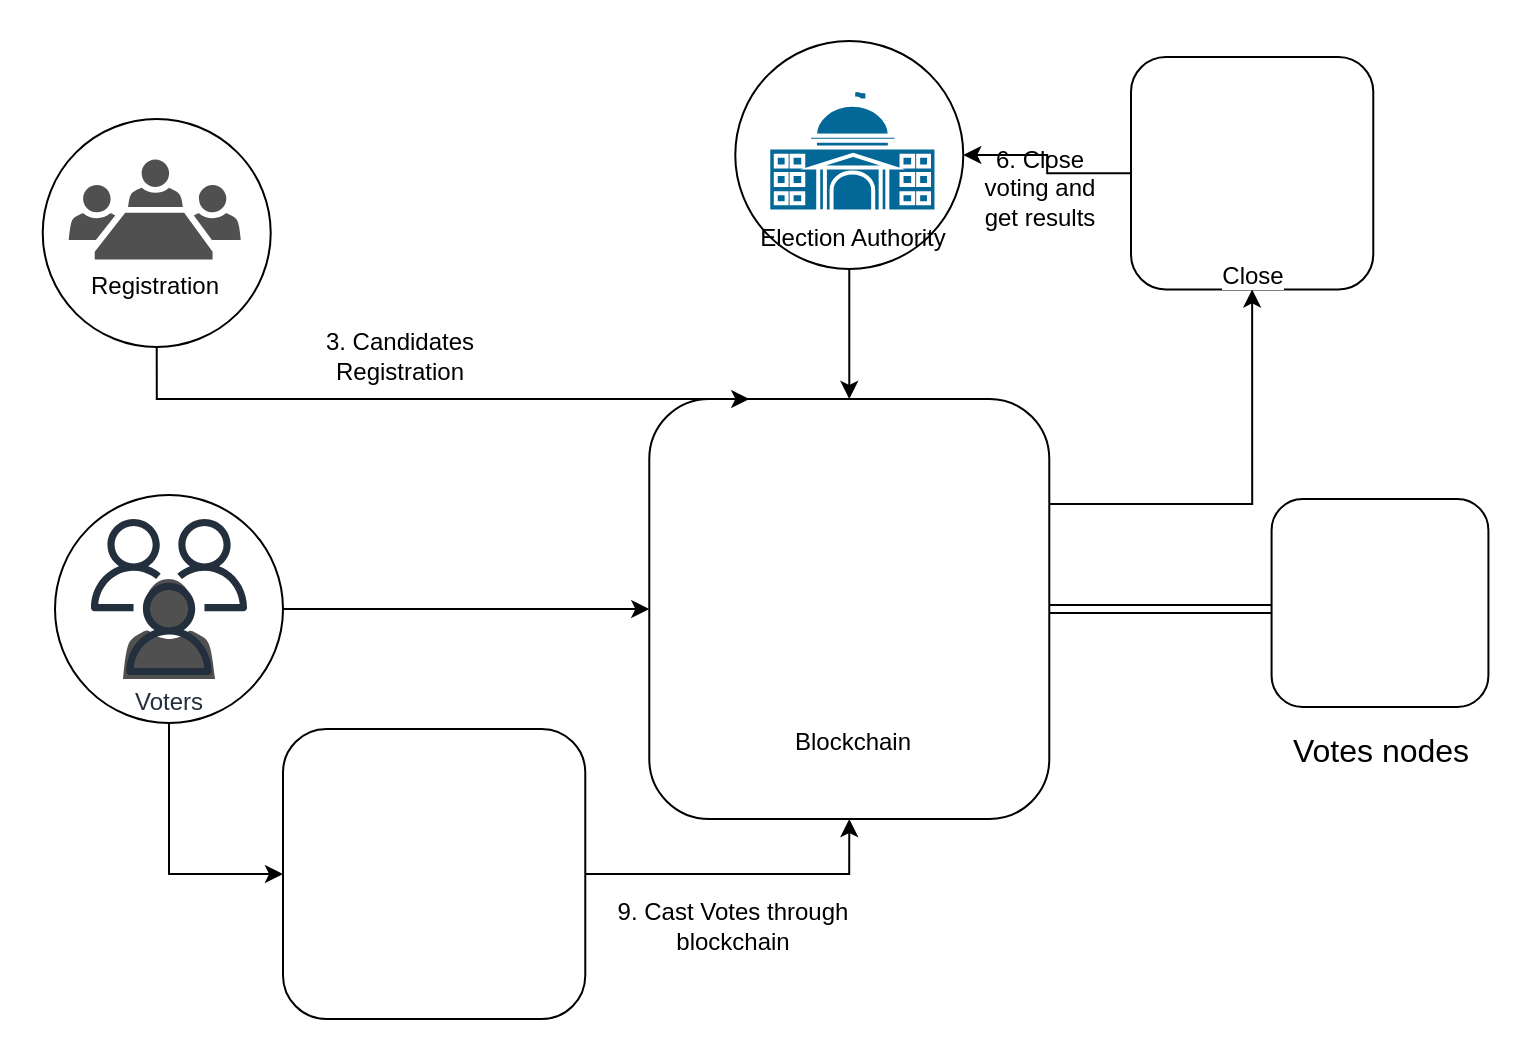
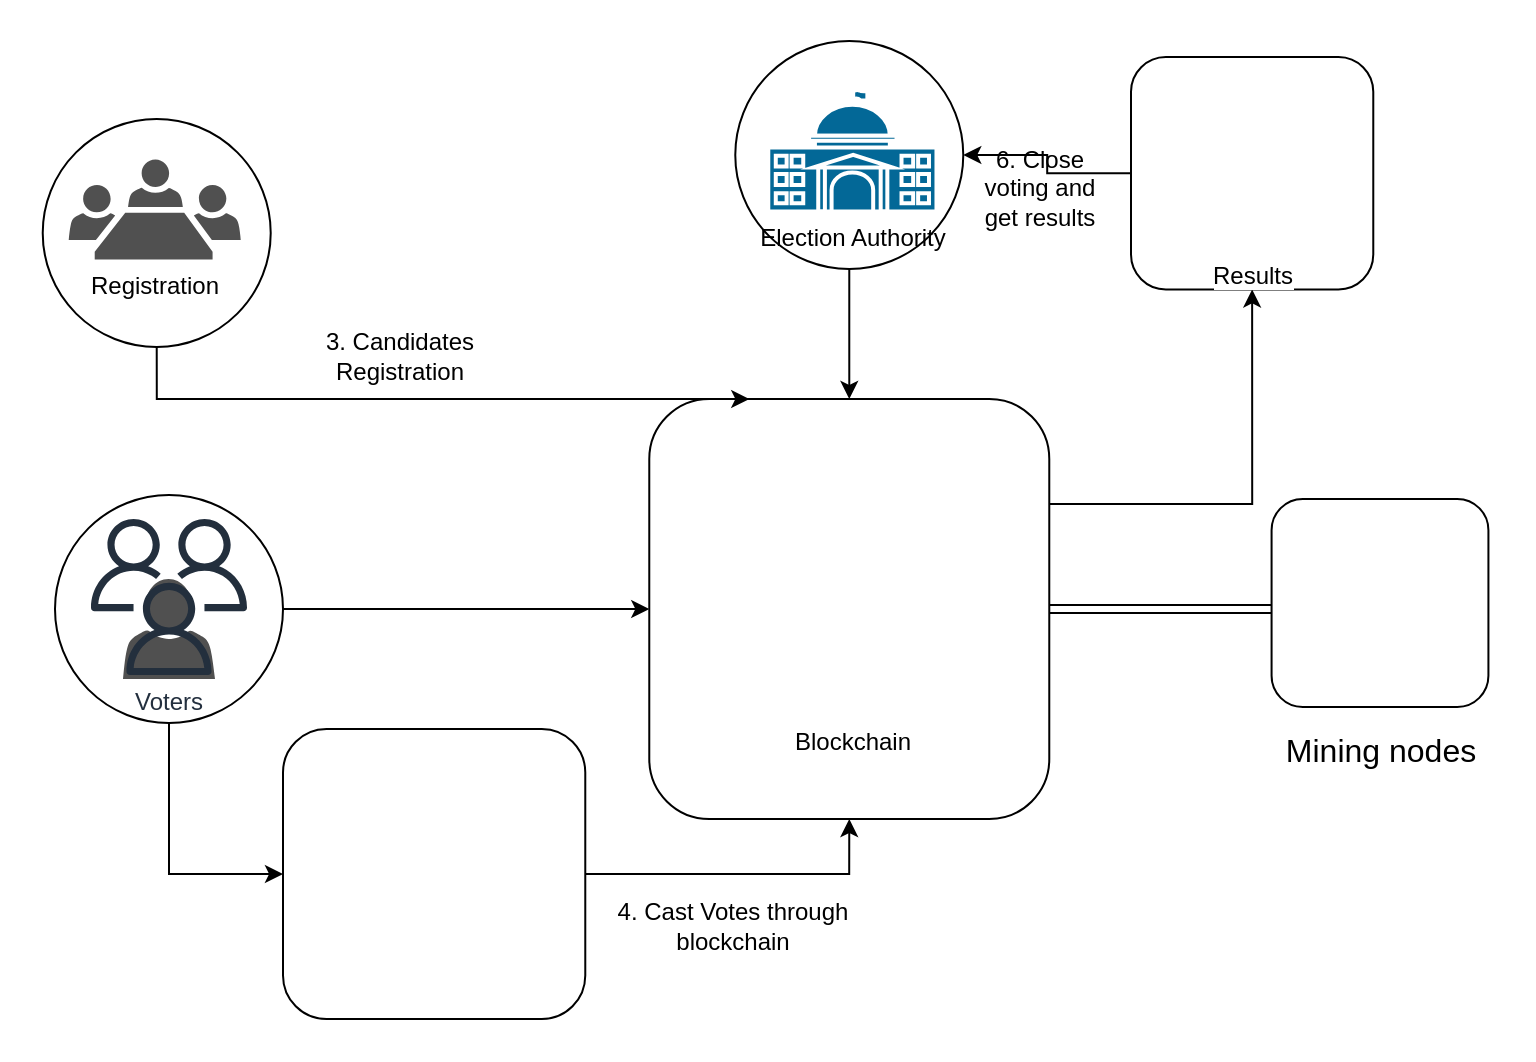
- <mxCell id="27" value="Close" style="shape=image;html=1;verticalAlign=top;verticalLabelPosition=bottom;labelBackgroundColor=#ffffff;imageAspect=0;aspect=fixed;image=https://cdn1.iconfinder.com/data/icons/seo-and-web-development-6/32/development_computer_website_check_result-128.png" vertex="1" parent="25"><mxGeometry x="19.693" y="14.018" width="82.161" height="82.161" as="geometry" /></mxCell>
+ <mxCell id="27" value="Results" style="shape=image;html=1;verticalAlign=top;verticalLabelPosition=bottom;labelBackgroundColor=#ffffff;imageAspect=0;aspect=fixed;image=https://cdn1.iconfinder.com/data/icons/seo-and-web-development-6/32/development_computer_website_check_result-128.png" vertex="1" parent="25"><mxGeometry x="19.693" y="14.018" width="82.161" height="82.161" as="geometry" /></mxCell>
- <mxCell id="22" value="Votes nodes" style="shape=image;html=1;verticalAlign=top;verticalLabelPosition=bottom;labelBackgroundColor=#ffffff;imageAspect=0;aspect=fixed;image=https://cdn0.iconfinder.com/data/icons/world-issues/500/pickaxe-128.png;fontSize=16;" vertex="1" parent="20"><mxGeometry width="110" height="110" as="geometry" /></mxCell>
+ <mxCell id="22" value="Mining nodes" style="shape=image;html=1;verticalAlign=top;verticalLabelPosition=bottom;labelBackgroundColor=#ffffff;imageAspect=0;aspect=fixed;image=https://cdn0.iconfinder.com/data/icons/world-issues/500/pickaxe-128.png;fontSize=16;" vertex="1" parent="20"><mxGeometry width="110" height="110" as="geometry" /></mxCell>
- <mxCell id="24" value="9. Cast Votes through blockchain" style="text;html=1;strokeColor=none;fillColor=none;align=center;verticalAlign=middle;whiteSpace=wrap;rounded=0;" vertex="1" parent="1"><mxGeometry x="286" y="448" width="160.86" height="30" as="geometry" /></mxCell>
+ <mxCell id="24" value="4. Cast Votes through blockchain" style="text;html=1;strokeColor=none;fillColor=none;align=center;verticalAlign=middle;whiteSpace=wrap;rounded=0;" vertex="1" parent="1"><mxGeometry x="286" y="448" width="160.86" height="30" as="geometry" /></mxCell>
